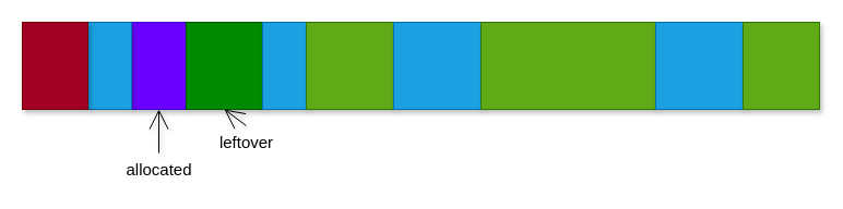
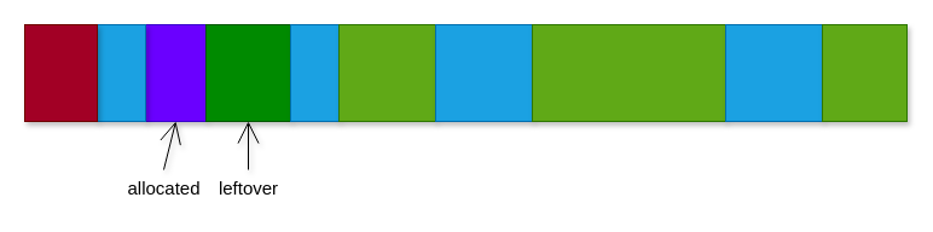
- <mxCell id="15" value="leftover" style="text;html=1;strokeColor=none;fillColor=none;align=center;verticalAlign=middle;whiteSpace=wrap;rounded=0;fontSize=15;shadow=1;" vertex="1" parent="1"><mxGeometry x="197.5" y="115" width="55" height="30" as="geometry" /></mxCell>
+ <mxCell id="15" value="leftover" style="text;html=1;strokeColor=none;fillColor=none;align=center;verticalAlign=middle;whiteSpace=wrap;rounded=0;fontSize=15;shadow=1;" vertex="1" parent="1"><mxGeometry x="177.5" y="140" width="55" height="30" as="geometry" /></mxCell>
- <mxCell id="13" value="allocated" style="text;html=1;strokeColor=none;fillColor=none;align=center;verticalAlign=middle;whiteSpace=wrap;rounded=0;fontSize=15;shadow=1;" vertex="1" parent="1"><mxGeometry x="117.5" y="140" width="55" height="30" as="geometry" /></mxCell>
+ <mxCell id="13" value="allocated" style="text;html=1;strokeColor=none;fillColor=none;align=center;verticalAlign=middle;whiteSpace=wrap;rounded=0;fontSize=15;shadow=1;" vertex="1" parent="1"><mxGeometry x="107.5" y="140" width="55" height="30" as="geometry" /></mxCell>
